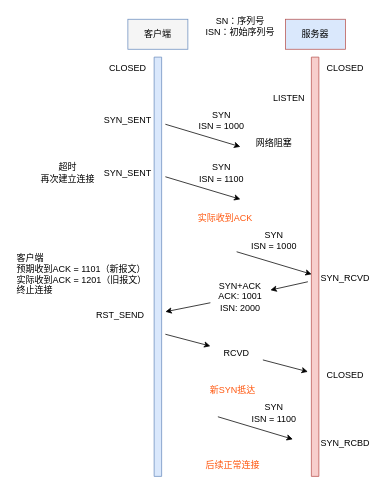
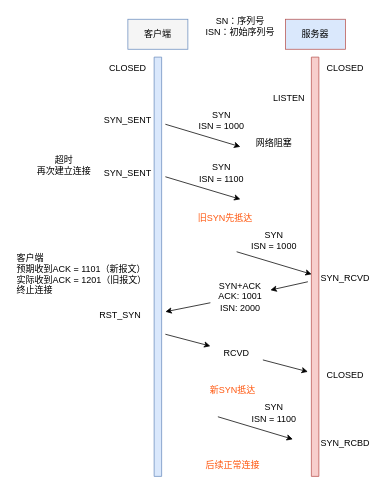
- <mxCell id="17" value="超时&lt;br&gt;再次建立连接" style="text;html=1;align=center;verticalAlign=middle;whiteSpace=wrap;rounded=0;" vertex="1" parent="1"><mxGeometry x="50" y="215" width="80" height="30" as="geometry" /></mxCell>
+ <mxCell id="17" value="超时&lt;br&gt;再次建立连接" style="text;html=1;align=center;verticalAlign=middle;whiteSpace=wrap;rounded=0;" vertex="1" parent="1"><mxGeometry x="45" y="205" width="80" height="30" as="geometry" /></mxCell>
- <mxCell id="21" value="&lt;font style=&quot;color: rgb(255, 88, 16);&quot;&gt;实际收到ACK&lt;/font&gt;" style="text;html=1;align=center;verticalAlign=middle;whiteSpace=wrap;rounded=0;" vertex="1" parent="1"><mxGeometry x="230" y="275" width="140" height="30" as="geometry" /></mxCell>
+ <mxCell id="21" value="&lt;font style=&quot;color: rgb(255, 88, 16);&quot;&gt;旧SYN先抵达&lt;/font&gt;" style="text;html=1;align=center;verticalAlign=middle;whiteSpace=wrap;rounded=0;" vertex="1" parent="1"><mxGeometry x="230" y="275" width="140" height="30" as="geometry" /></mxCell>
- <mxCell id="24" value="RST_SEND" style="text;html=1;align=center;verticalAlign=middle;whiteSpace=wrap;rounded=0;" vertex="1" parent="1"><mxGeometry x="120" y="405" width="80" height="30" as="geometry" /></mxCell>
+ <mxCell id="24" value="RST_SYN" style="text;html=1;align=center;verticalAlign=middle;whiteSpace=wrap;rounded=0;" vertex="1" parent="1"><mxGeometry x="120" y="405" width="80" height="30" as="geometry" /></mxCell>
